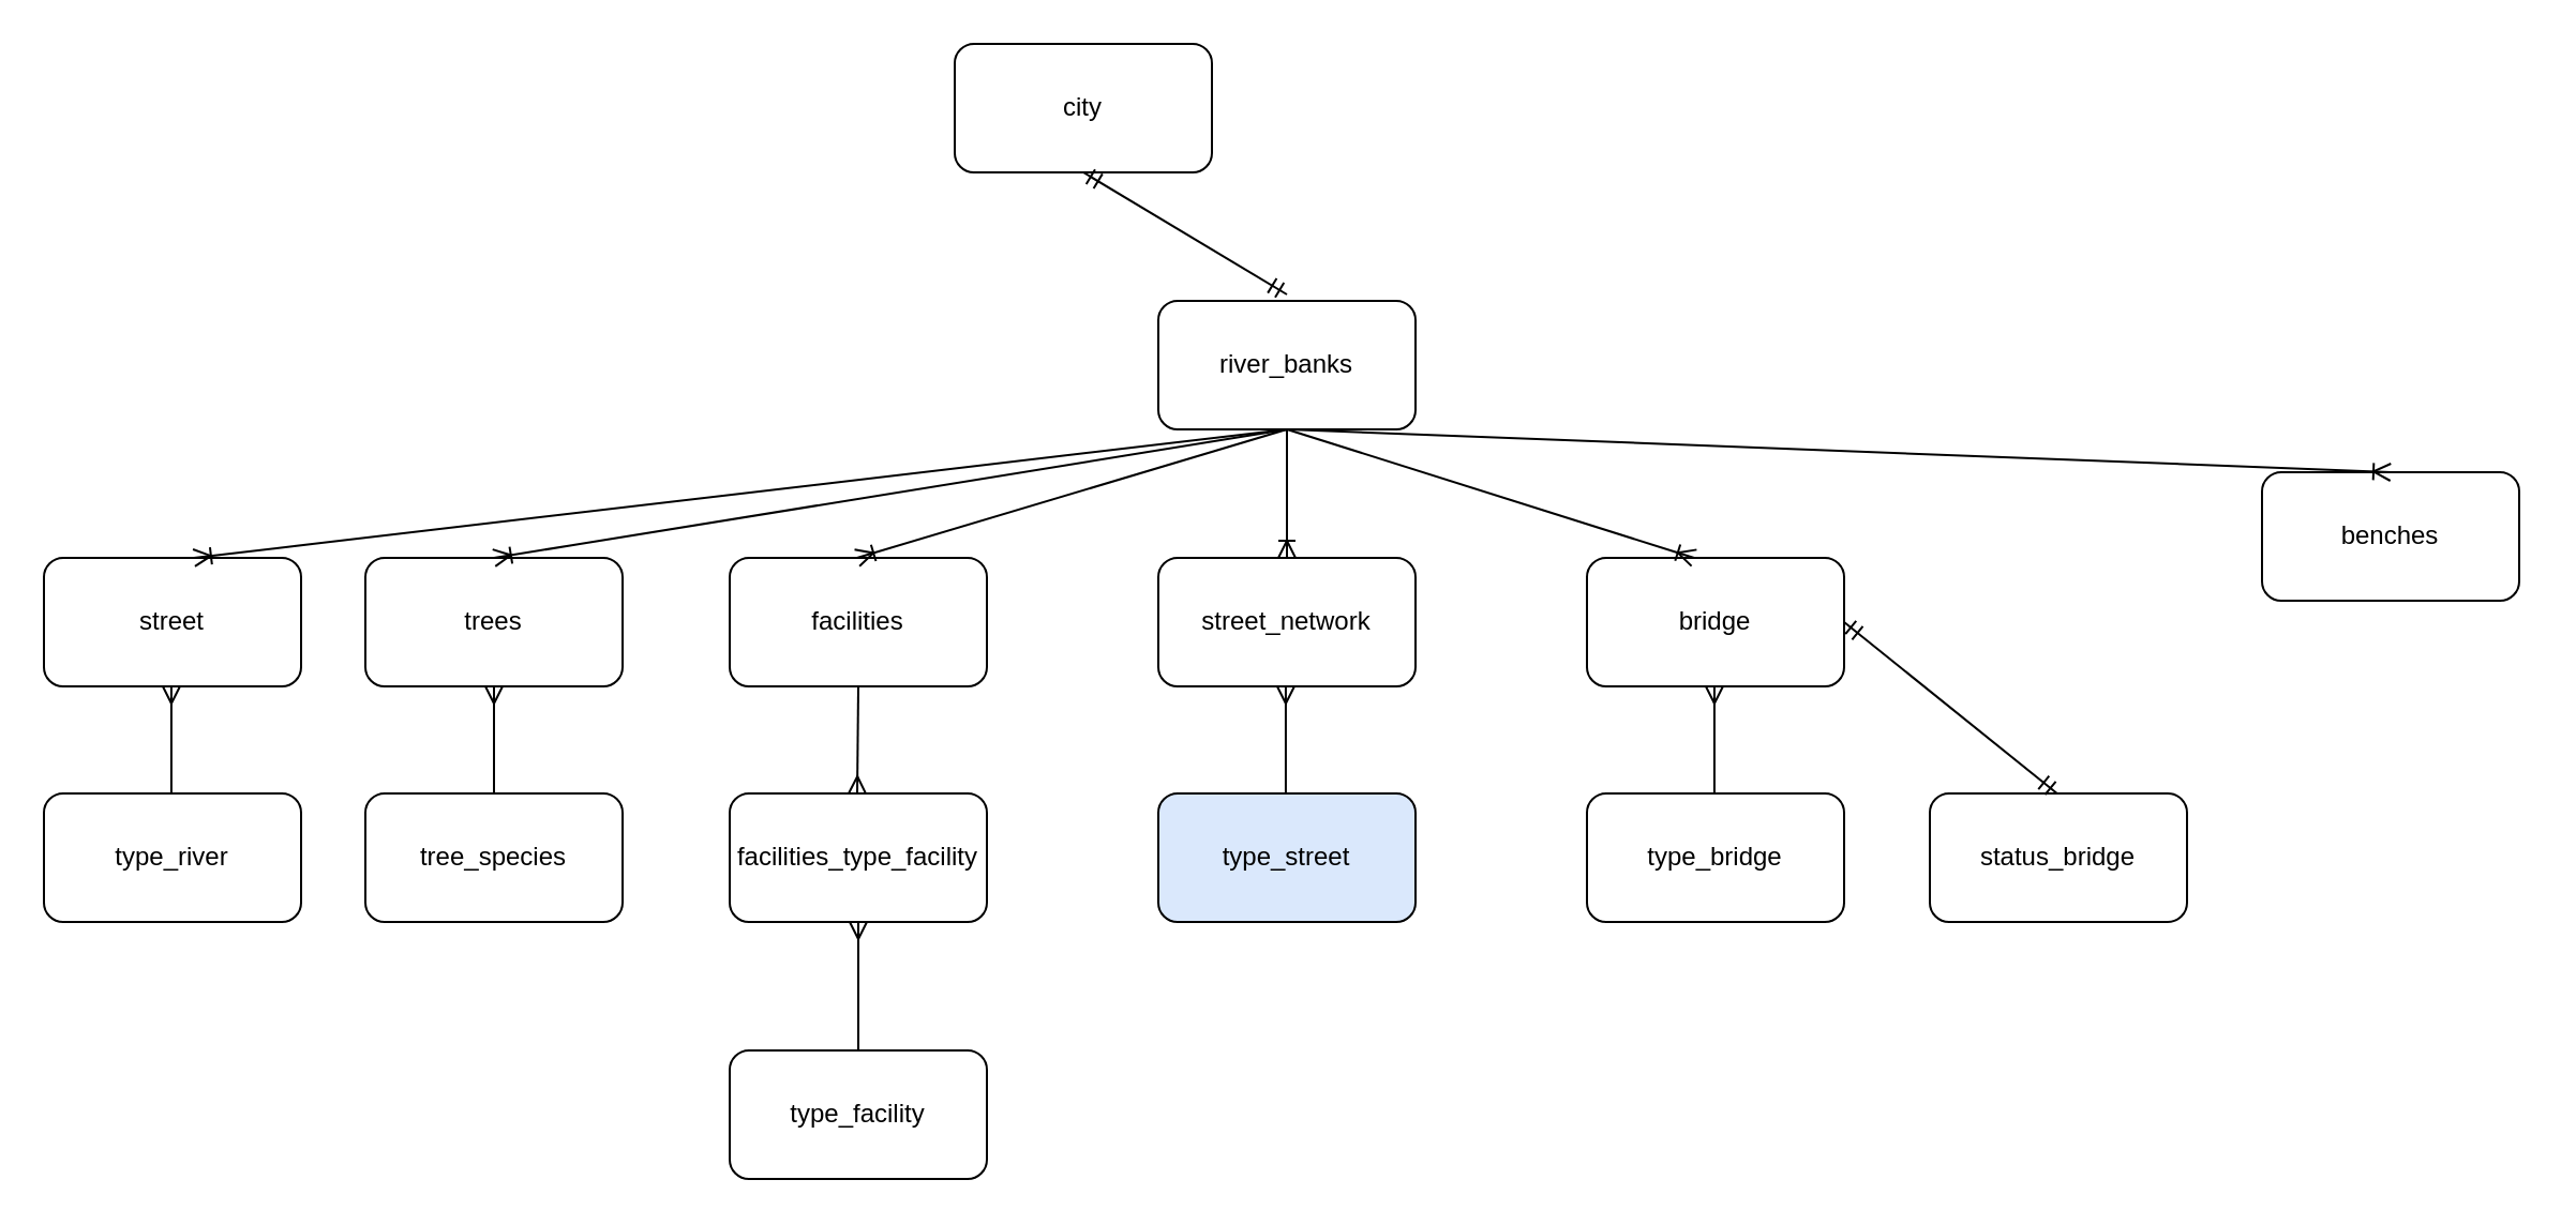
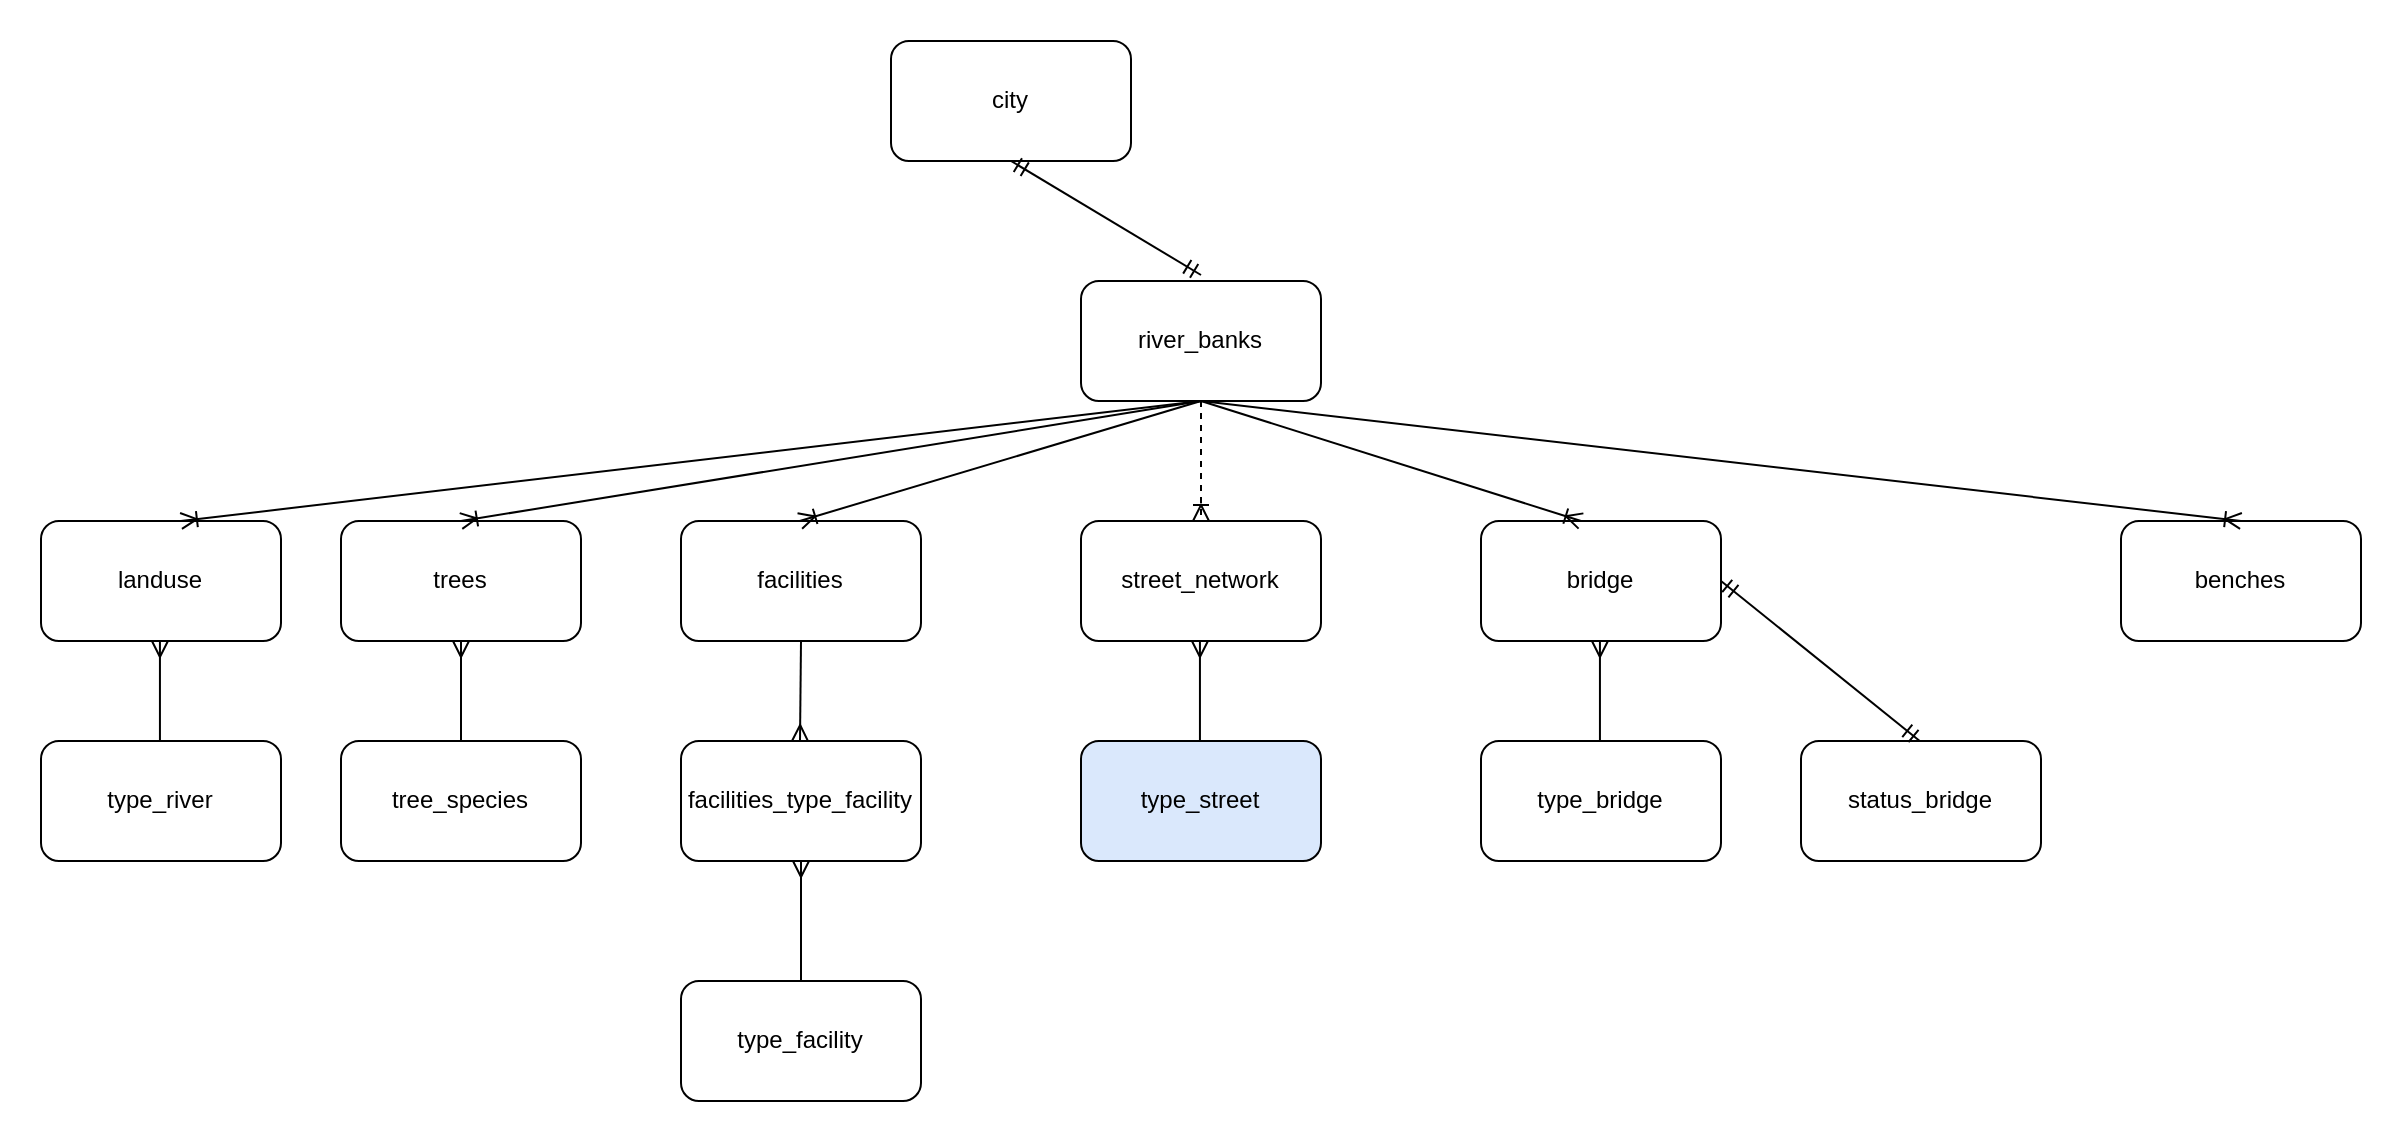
- <mxCell id="17" value="" style="fontSize=12;html=1;endArrow=ERoneToMany;rounded=0;entryX=0.5;entryY=0;entryDx=0;entryDy=0;exitX=0.5;exitY=1;exitDx=0;exitDy=0;" edge="1" parent="1" source="3" target="4"><mxGeometry width="100" height="100" relative="1" as="geometry"><mxPoint x="590" y="230" as="sourcePoint" /><mxPoint x="660" y="150" as="targetPoint" /></mxGeometry></mxCell>
+ <mxCell id="17" value="" style="fontSize=12;html=1;endArrow=ERoneToMany;rounded=0;entryX=0.5;entryY=0;entryDx=0;entryDy=0;exitX=0.5;exitY=1;exitDx=0;exitDy=0;dashed=1;" edge="1" parent="1" source="3" target="4"><mxGeometry width="100" height="100" relative="1" as="geometry"><mxPoint x="590" y="230" as="sourcePoint" /><mxPoint x="660" y="150" as="targetPoint" /></mxGeometry></mxCell>
- <mxCell id="15" value="benches" style="rounded=1;whiteSpace=wrap;html=1;" vertex="1" parent="1"><mxGeometry x="1055" y="220" width="120" height="60" as="geometry" /></mxCell>
+ <mxCell id="15" value="benches" style="rounded=1;whiteSpace=wrap;html=1;" vertex="1" parent="1"><mxGeometry x="1060" y="260" width="120" height="60" as="geometry" /></mxCell>
- <mxCell id="13" value="street" style="rounded=1;whiteSpace=wrap;html=1;" vertex="1" parent="1"><mxGeometry x="20" y="260" width="120" height="60" as="geometry" /></mxCell>
+ <mxCell id="13" value="landuse" style="rounded=1;whiteSpace=wrap;html=1;" vertex="1" parent="1"><mxGeometry x="20" y="260" width="120" height="60" as="geometry" /></mxCell>
